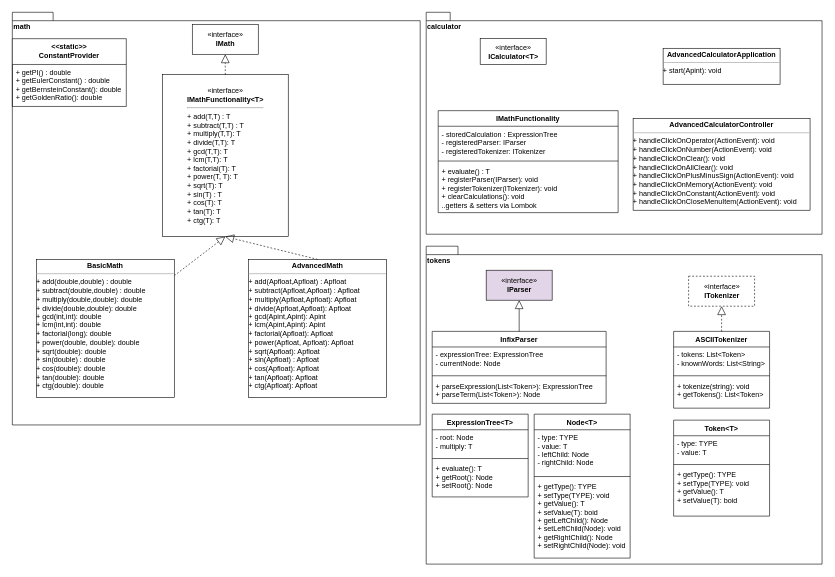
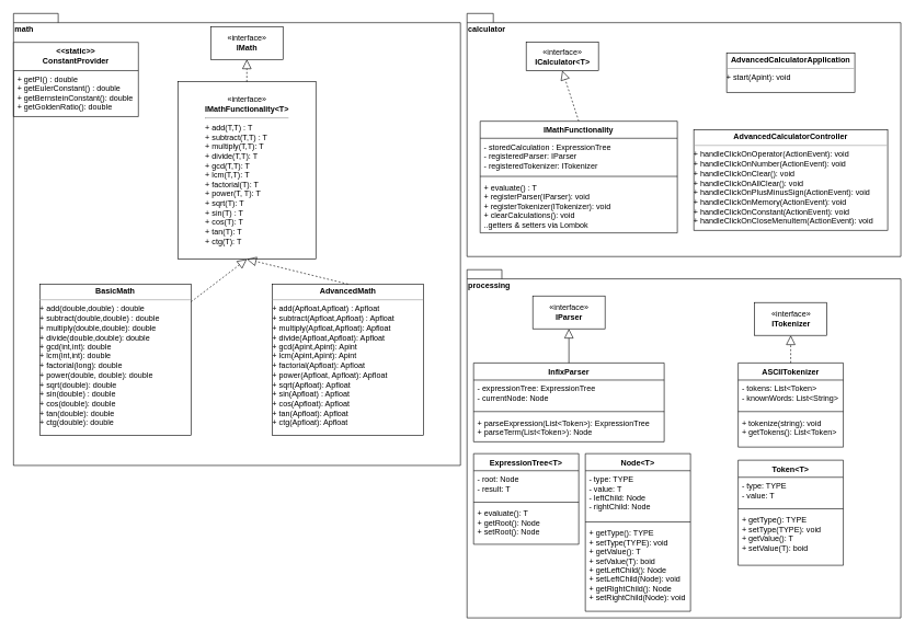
+ <mxCell id="5" value="" style="endArrow=block;dashed=1;endFill=0;endSize=12;html=1;exitX=0.5;exitY=0;exitDx=0;exitDy=0;entryX=0.5;entryY=1;entryDx=0;entryDy=0;" edge="1" parent="1" source="13" target="4"><mxGeometry width="160" relative="1" as="geometry"><mxPoint x="675" y="130" as="sourcePoint" /><mxPoint x="725" y="110" as="targetPoint" /></mxGeometry></mxCell>
- <mxCell id="21" value="tokens" style="shape=folder;fontStyle=1;spacingTop=10;tabWidth=40;tabHeight=14;tabPosition=left;html=1;labelPosition=center;verticalLabelPosition=middle;align=left;verticalAlign=top;" vertex="1" parent="1"><mxGeometry x="710" y="410" width="660" height="530" as="geometry" /></mxCell>
+ <mxCell id="21" value="processing" style="shape=folder;fontStyle=1;spacingTop=10;tabWidth=40;tabHeight=14;tabPosition=left;html=1;labelPosition=center;verticalLabelPosition=middle;align=left;verticalAlign=top;" vertex="1" parent="1"><mxGeometry x="710" y="410" width="660" height="530" as="geometry" /></mxCell>
- <mxCell id="22" value="«interface»&lt;br&gt;&lt;b&gt;IParser&lt;/b&gt;" style="html=1;align=center;fillColor=#e1d5e7;" vertex="1" parent="1"><mxGeometry x="810" y="450" width="110" height="50" as="geometry" /></mxCell>
+ <mxCell id="22" value="«interface»&lt;br&gt;&lt;b&gt;IParser&lt;/b&gt;" style="html=1;align=center;" vertex="1" parent="1"><mxGeometry x="810" y="450" width="110" height="50" as="geometry" /></mxCell>
- <mxCell id="23" value="«interface»&lt;br&gt;&lt;b&gt;ITokenizer&lt;/b&gt;" style="html=1;align=center;dashed=1;" vertex="1" parent="1"><mxGeometry x="1147.5" y="460" width="110" height="50" as="geometry" /></mxCell>
+ <mxCell id="23" value="«interface»&lt;br&gt;&lt;b&gt;ITokenizer&lt;/b&gt;" style="html=1;align=center;" vertex="1" parent="1"><mxGeometry x="1147.5" y="460" width="110" height="50" as="geometry" /></mxCell>
- <mxCell id="33" value="- root: Node&#10;- multiply: T" style="text;strokeColor=none;fillColor=none;align=left;verticalAlign=top;spacingLeft=4;spacingRight=4;overflow=hidden;rotatable=0;points=[[0,0.5],[1,0.5]];portConstraint=eastwest;" vertex="1" parent="32"><mxGeometry y="26" width="160" height="44" as="geometry" /></mxCell>
+ <mxCell id="33" value="- root: Node&#10;- result: T" style="text;strokeColor=none;fillColor=none;align=left;verticalAlign=top;spacingLeft=4;spacingRight=4;overflow=hidden;rotatable=0;points=[[0,0.5],[1,0.5]];portConstraint=eastwest;" vertex="1" parent="32"><mxGeometry y="26" width="160" height="44" as="geometry" /></mxCell>
